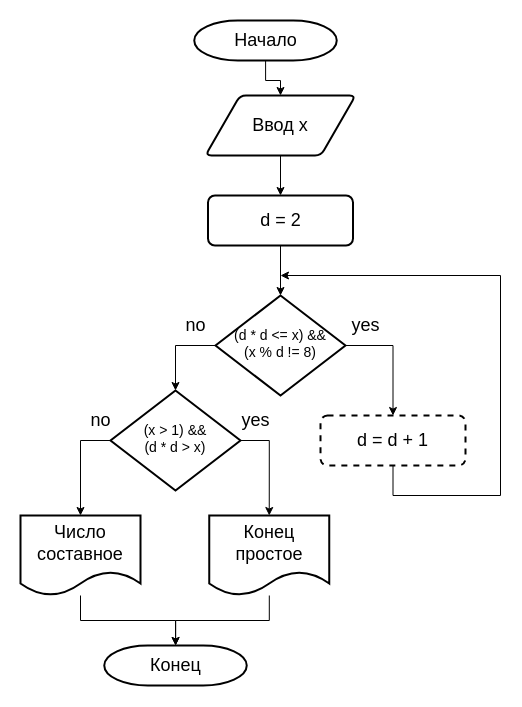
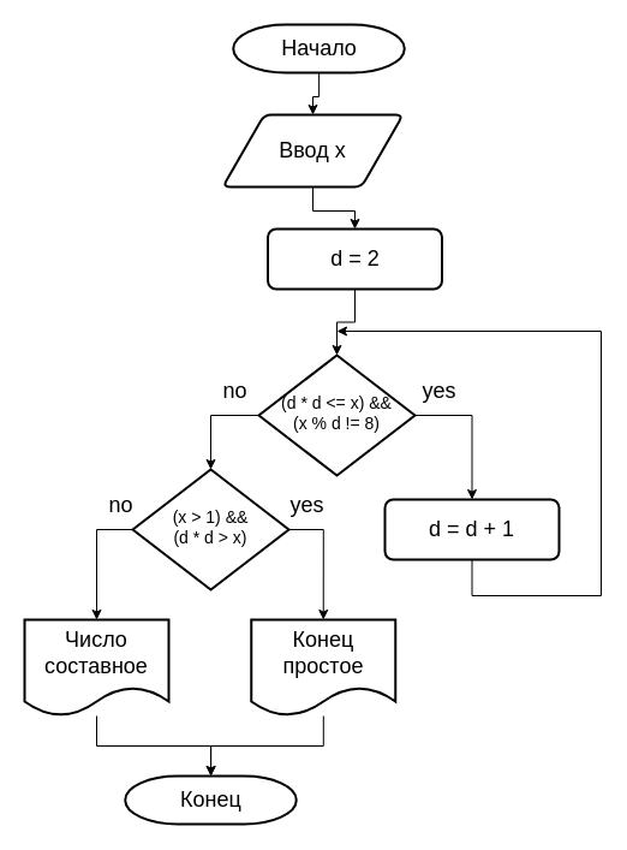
- <mxCell id="3" value="Ввод x" style="shape=parallelogram;html=1;strokeWidth=2;perimeter=parallelogramPerimeter;whiteSpace=wrap;rounded=1;arcSize=12;size=0.23;fontSize=18;" vertex="1" parent="1"><mxGeometry x="205" y="95" width="150" height="60" as="geometry" /></mxCell>
+ <mxCell id="3" value="Ввод x" style="shape=parallelogram;html=1;strokeWidth=2;perimeter=parallelogramPerimeter;whiteSpace=wrap;rounded=1;arcSize=12;size=0.23;fontSize=18;" vertex="1" parent="1"><mxGeometry x="185" y="95" width="150" height="60" as="geometry" /></mxCell>
- <mxCell id="5" value="d = 2" style="rounded=1;whiteSpace=wrap;html=1;absoluteArcSize=1;arcSize=14;strokeWidth=2;fontSize=18;" vertex="1" parent="1"><mxGeometry x="207.5" y="195" width="145" height="50" as="geometry" /></mxCell>
+ <mxCell id="5" value="d = 2" style="rounded=1;whiteSpace=wrap;html=1;absoluteArcSize=1;arcSize=14;strokeWidth=2;fontSize=18;" vertex="1" parent="1"><mxGeometry x="222.5" y="190" width="145" height="50" as="geometry" /></mxCell>
- <mxCell id="12" value="d = d + 1" style="rounded=1;whiteSpace=wrap;html=1;absoluteArcSize=1;arcSize=14;strokeWidth=2;fontSize=18;dashed=1;" vertex="1" parent="1"><mxGeometry x="320" y="415" width="145" height="50" as="geometry" /></mxCell>
+ <mxCell id="12" value="d = d + 1" style="rounded=1;whiteSpace=wrap;html=1;absoluteArcSize=1;arcSize=14;strokeWidth=2;fontSize=18;" vertex="1" parent="1"><mxGeometry x="320" y="415" width="145" height="50" as="geometry" /></mxCell>
